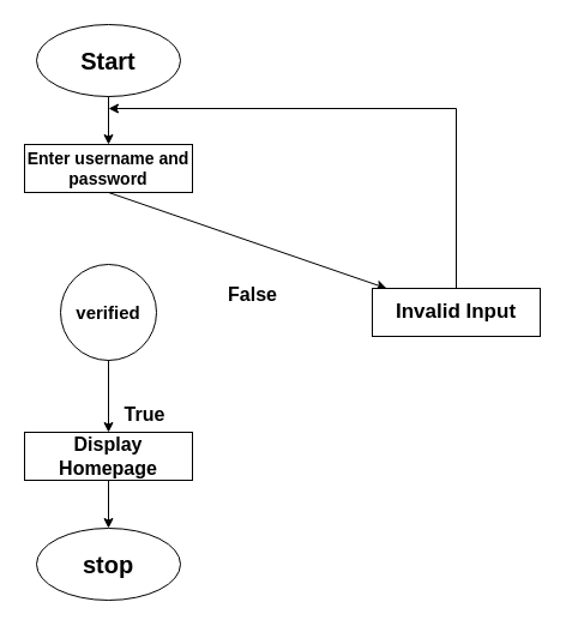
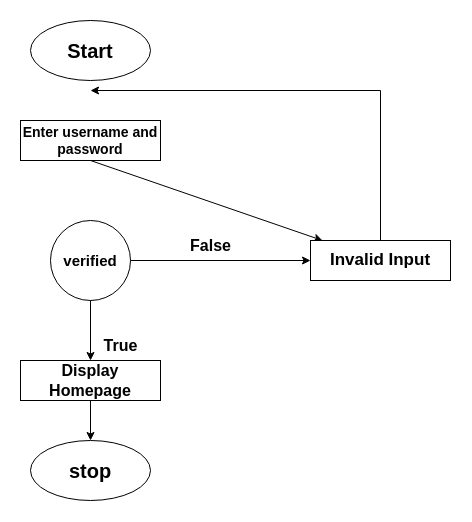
- <mxCell id="5" value="" style="endArrow=classic;html=1;rounded=0;exitX=0.5;exitY=1;exitDx=0;exitDy=0;entryX=0.5;entryY=0;entryDx=0;entryDy=0;" parent="1" source="4" target="3" edge="1"><mxGeometry width="50" height="50" relative="1" as="geometry"><mxPoint x="220" y="290" as="sourcePoint" /><mxPoint x="270" y="240" as="targetPoint" /></mxGeometry></mxCell>
+ <mxCell id="11" value="" style="endArrow=classic;html=1;rounded=0;exitX=1;exitY=0.5;exitDx=0;exitDy=0;entryX=0;entryY=0.5;entryDx=0;entryDy=0;" parent="1" source="2" target="9" edge="1"><mxGeometry width="50" height="50" relative="1" as="geometry"><mxPoint x="170" y="270" as="sourcePoint" /><mxPoint x="460" y="190" as="targetPoint" /></mxGeometry></mxCell>
